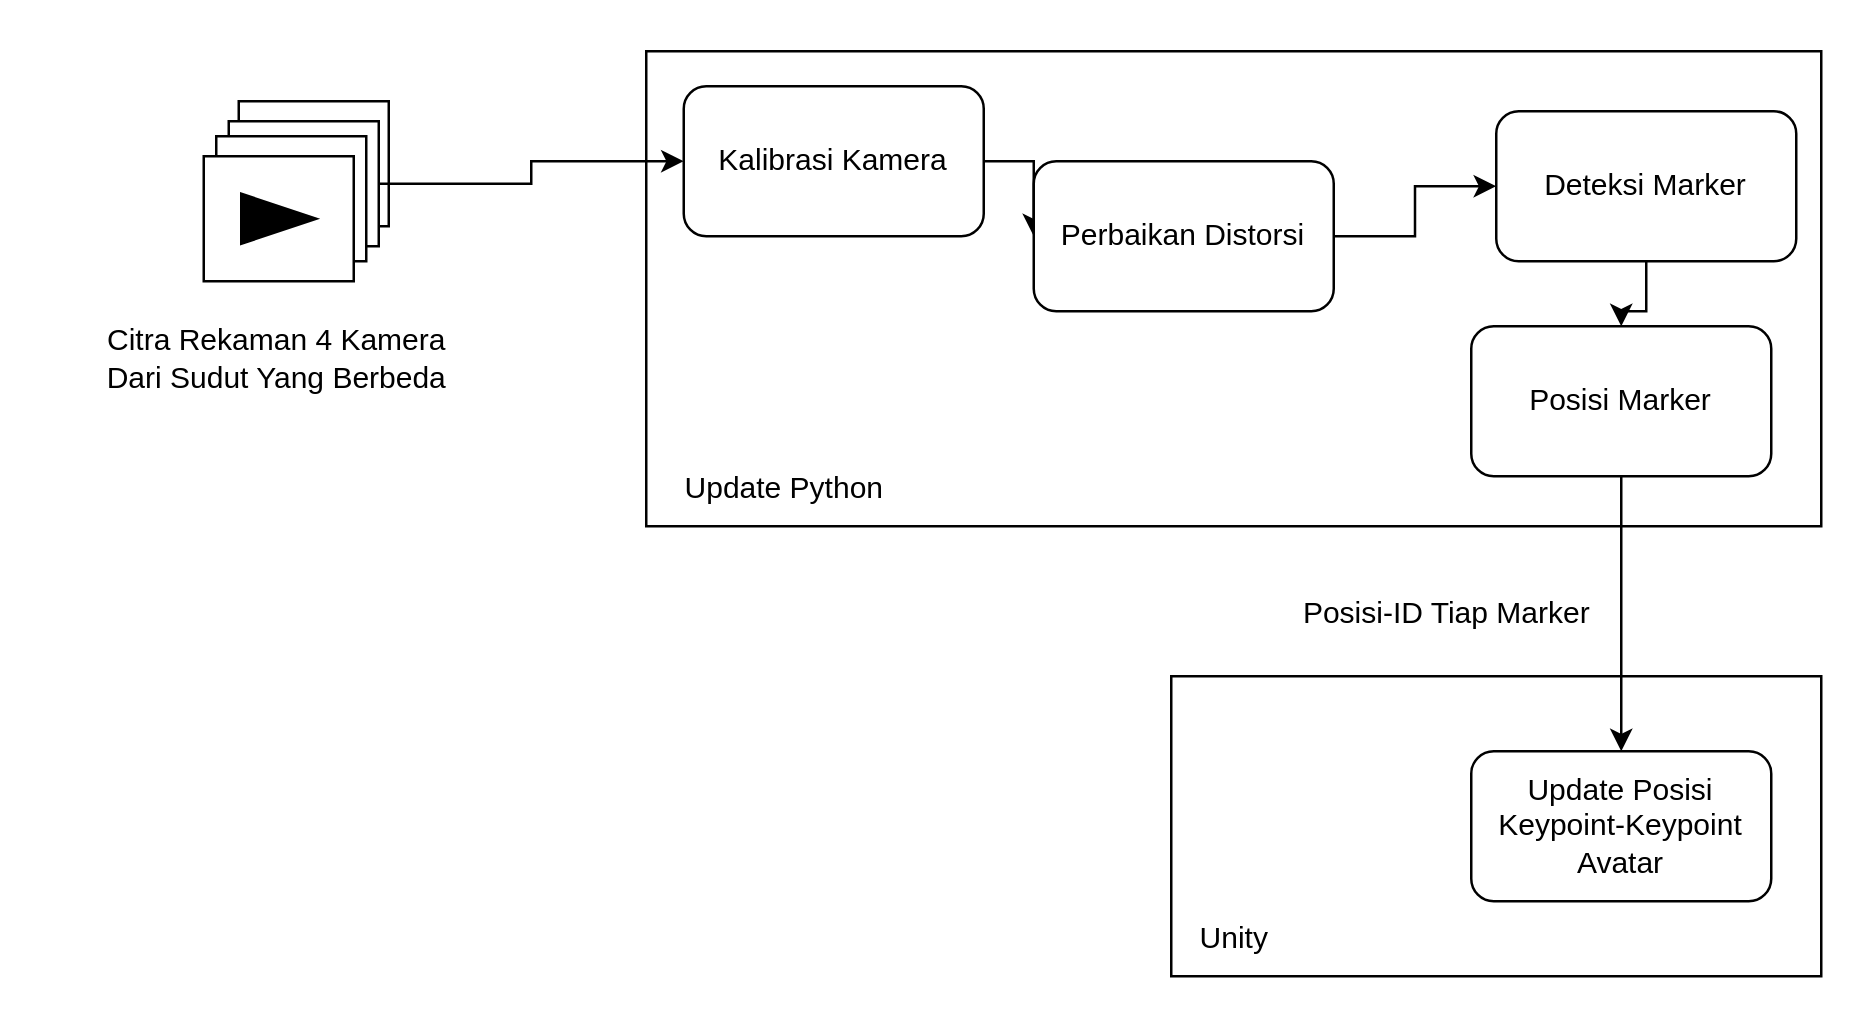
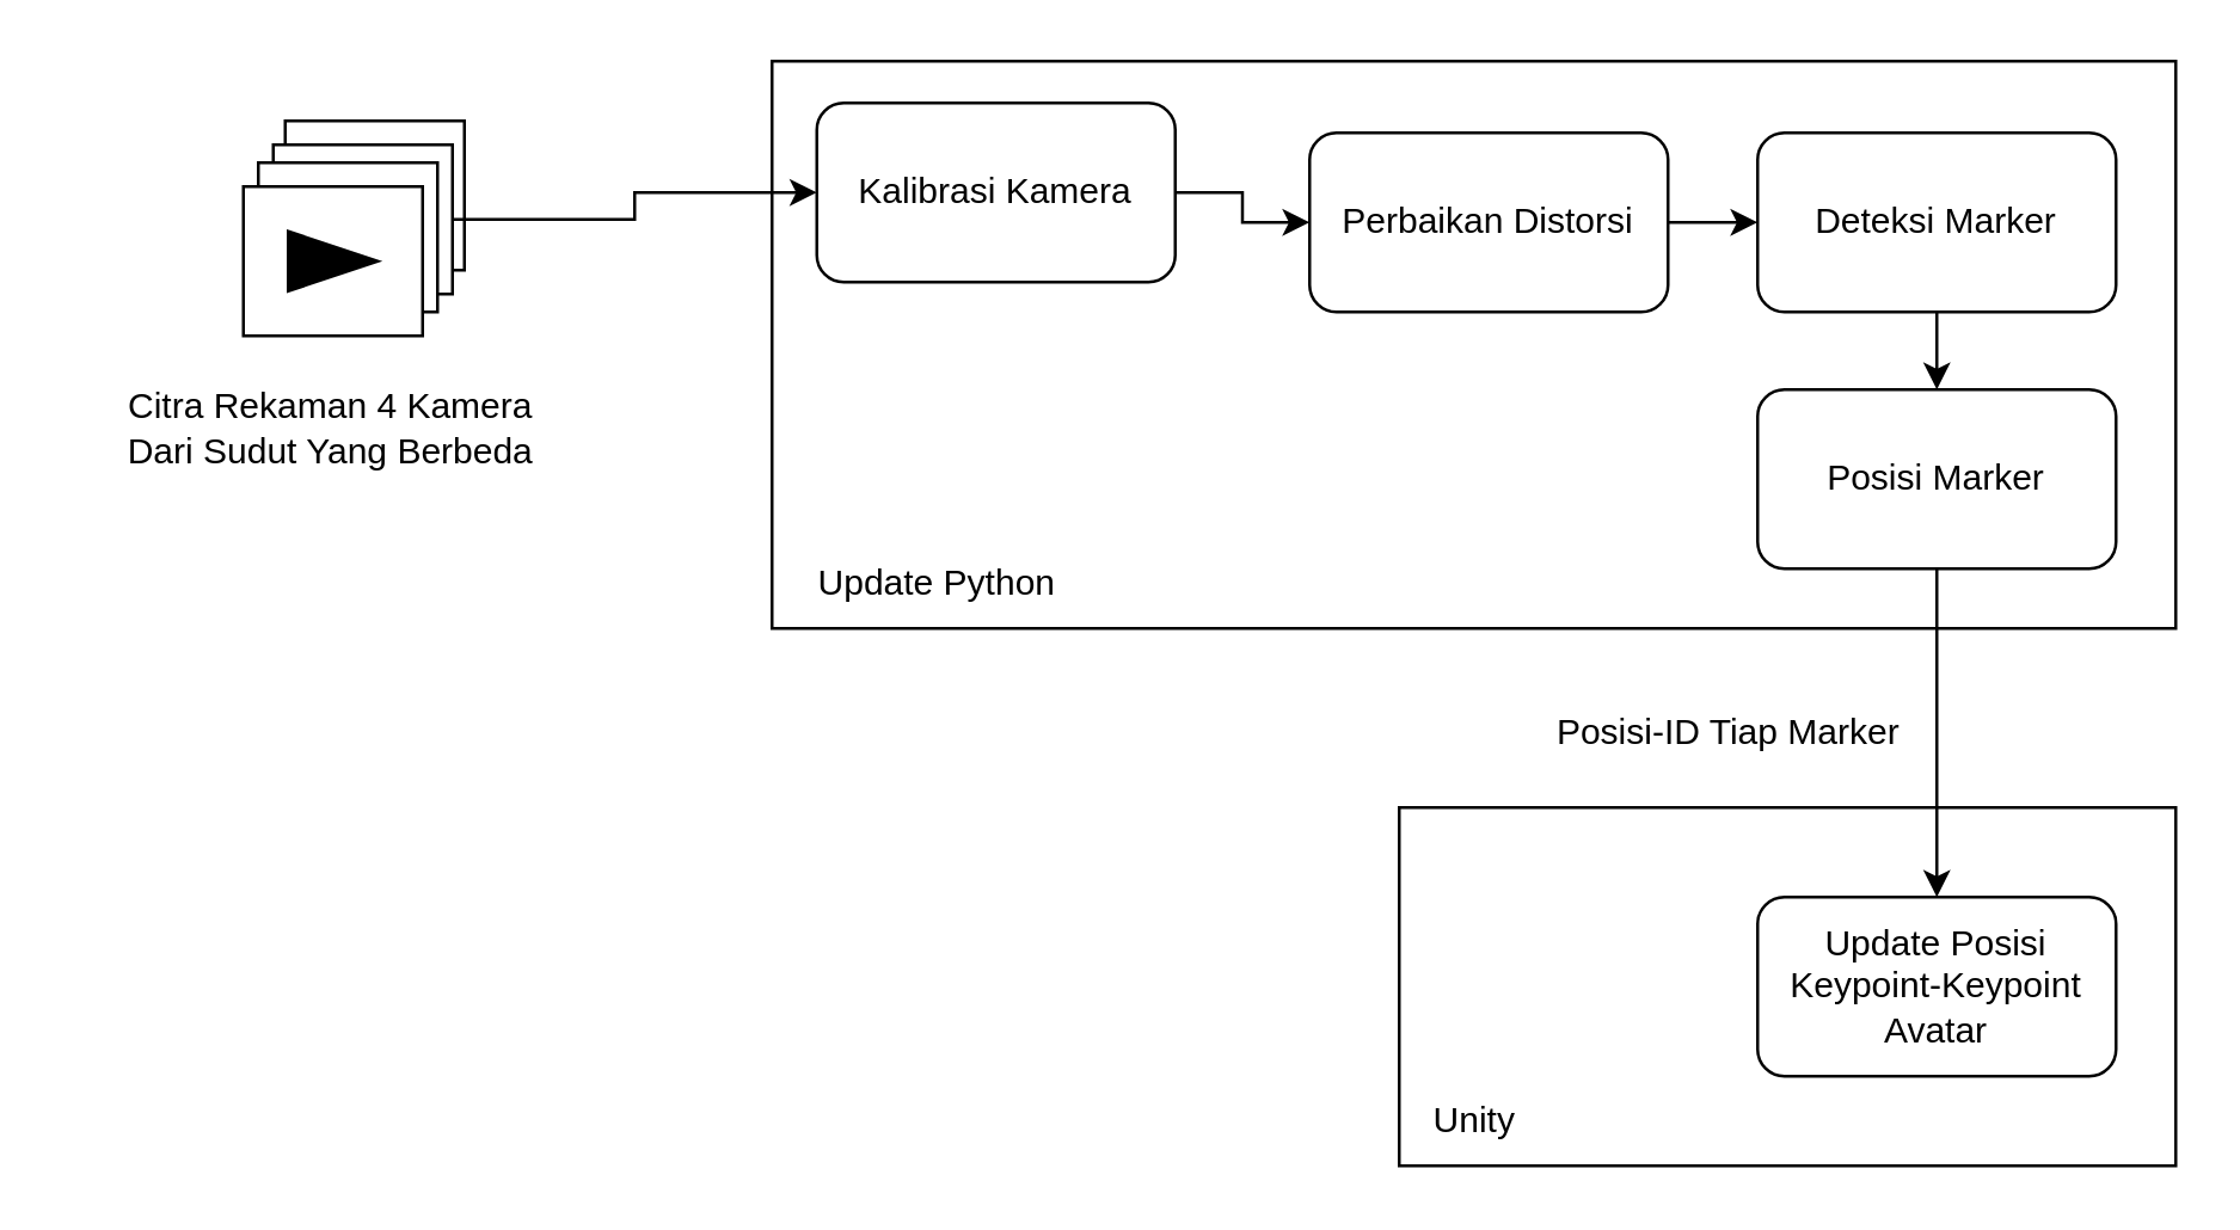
- <mxCell id="9" value="Deteksi Marker" style="rounded=1;whiteSpace=wrap;html=1;" vertex="1" parent="1"><mxGeometry x="598" y="44" width="120" height="60" as="geometry" /></mxCell>
+ <mxCell id="9" value="Deteksi Marker" style="rounded=1;whiteSpace=wrap;html=1;" vertex="1" parent="1"><mxGeometry x="588" y="44" width="120" height="60" as="geometry" /></mxCell>
- <mxCell id="7" value="Perbaikan Distorsi" style="rounded=1;whiteSpace=wrap;html=1;" vertex="1" parent="1"><mxGeometry x="413" y="64" width="120" height="60" as="geometry" /></mxCell>
+ <mxCell id="7" value="Perbaikan Distorsi" style="rounded=1;whiteSpace=wrap;html=1;" vertex="1" parent="1"><mxGeometry x="438" y="44" width="120" height="60" as="geometry" /></mxCell>
